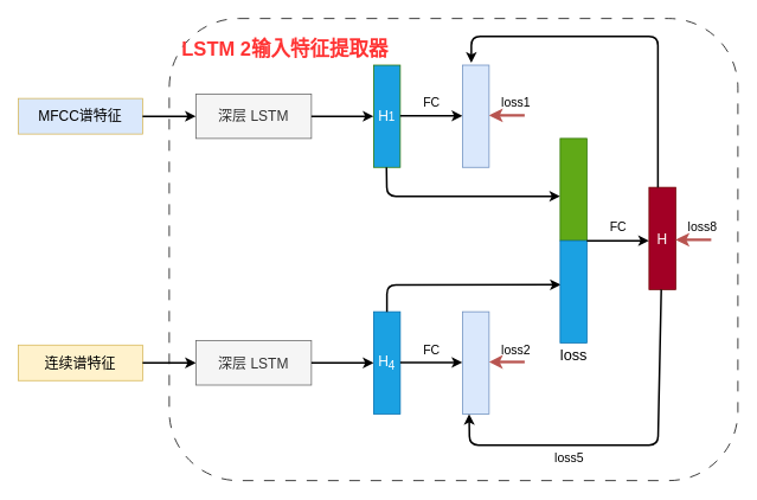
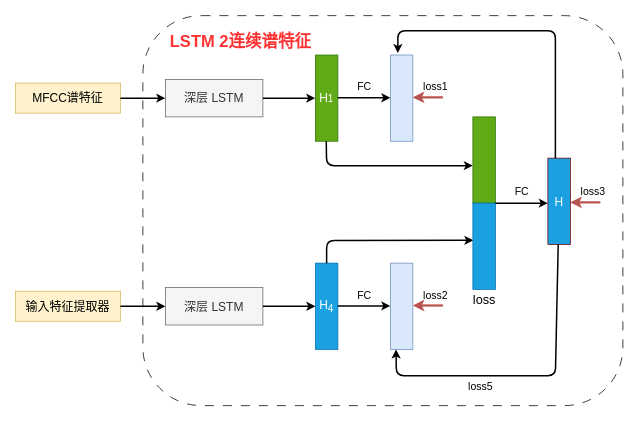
- <mxCell id="36" value="&lt;font style=&quot;font-size: 22px;&quot;&gt;LSTM 2输入特征提取器&lt;/font&gt;" style="text;html=1;align=center;verticalAlign=middle;resizable=0;points=[];autosize=1;strokeColor=none;fillColor=none;fontSize=14;fontColor=#FF3333;fontStyle=1" parent="1" vertex="1"><mxGeometry x="190" y="35" width="260" height="40" as="geometry" /></mxCell>
+ <mxCell id="36" value="&lt;font style=&quot;font-size: 22px;&quot;&gt;LSTM 2连续谱特征&lt;/font&gt;" style="text;html=1;align=center;verticalAlign=middle;resizable=0;points=[];autosize=1;strokeColor=none;fillColor=none;fontSize=14;fontColor=#FF3333;fontStyle=1" parent="1" vertex="1"><mxGeometry x="190" y="35" width="260" height="40" as="geometry" /></mxCell>
- <mxCell id="3" value="&lt;font style=&quot;font-size: 16px;&quot;&gt;MFCC谱特征&lt;/font&gt;" style="rounded=0;whiteSpace=wrap;html=1;fillColor=#dae8fc;strokeColor=#d6b656;" parent="1" vertex="1"><mxGeometry x="20" y="110" width="140" height="40" as="geometry" /></mxCell>
+ <mxCell id="3" value="&lt;font style=&quot;font-size: 16px;&quot;&gt;MFCC谱特征&lt;/font&gt;" style="rounded=0;whiteSpace=wrap;html=1;fillColor=#fff2cc;strokeColor=#d6b656;" parent="1" vertex="1"><mxGeometry x="20" y="110" width="140" height="40" as="geometry" /></mxCell>
- <mxCell id="7" value="H&lt;span style=&quot;font-size: 13.333px;&quot;&gt;1&lt;/span&gt;" style="rounded=0;whiteSpace=wrap;html=1;fontSize=16;fillColor=#1ba1e2;strokeColor=#2D7600;fontColor=#ffffff;" parent="1" vertex="1"><mxGeometry x="420" y="72.5" width="30" height="115" as="geometry" /></mxCell>
+ <mxCell id="7" value="H&lt;span style=&quot;font-size: 13.333px;&quot;&gt;1&lt;/span&gt;" style="rounded=0;whiteSpace=wrap;html=1;fontSize=16;fillColor=#60a917;strokeColor=#2D7600;fontColor=#ffffff;" parent="1" vertex="1"><mxGeometry x="420" y="72.5" width="30" height="115" as="geometry" /></mxCell>
- <mxCell id="32" value="loss8" style="text;html=1;align=center;verticalAlign=middle;resizable=0;points=[];autosize=1;strokeColor=none;fillColor=none;fontSize=14;" parent="1" vertex="1"><mxGeometry x="760" y="240" width="60" height="30" as="geometry" /></mxCell>
+ <mxCell id="32" value="loss3" style="text;html=1;align=center;verticalAlign=middle;resizable=0;points=[];autosize=1;strokeColor=none;fillColor=none;fontSize=14;" parent="1" vertex="1"><mxGeometry x="760" y="240" width="60" height="30" as="geometry" /></mxCell>
- <mxCell id="30" value="H" style="rounded=0;whiteSpace=wrap;html=1;fontSize=16;fillColor=#a20025;strokeColor=#6F0000;fontColor=#ffffff;" parent="1" vertex="1"><mxGeometry x="730" y="210" width="30" height="115" as="geometry" /></mxCell>
+ <mxCell id="30" value="H" style="rounded=0;whiteSpace=wrap;html=1;fontSize=16;fillColor=#1ba1e2;strokeColor=#6F0000;fontColor=#ffffff;" parent="1" vertex="1"><mxGeometry x="730" y="210" width="30" height="115" as="geometry" /></mxCell>
- <mxCell id="16" value="&lt;font style=&quot;font-size: 16px;&quot;&gt;连续谱特征&lt;/font&gt;" style="rounded=0;whiteSpace=wrap;html=1;fillColor=#fff2cc;strokeColor=#d6b656;" parent="1" vertex="1"><mxGeometry x="20" y="387.5" width="140" height="40" as="geometry" /></mxCell>
+ <mxCell id="16" value="&lt;font style=&quot;font-size: 16px;&quot;&gt;输入特征提取器&lt;/font&gt;" style="rounded=0;whiteSpace=wrap;html=1;fillColor=#fff2cc;strokeColor=#d6b656;" parent="1" vertex="1"><mxGeometry x="20" y="387.5" width="140" height="40" as="geometry" /></mxCell>
